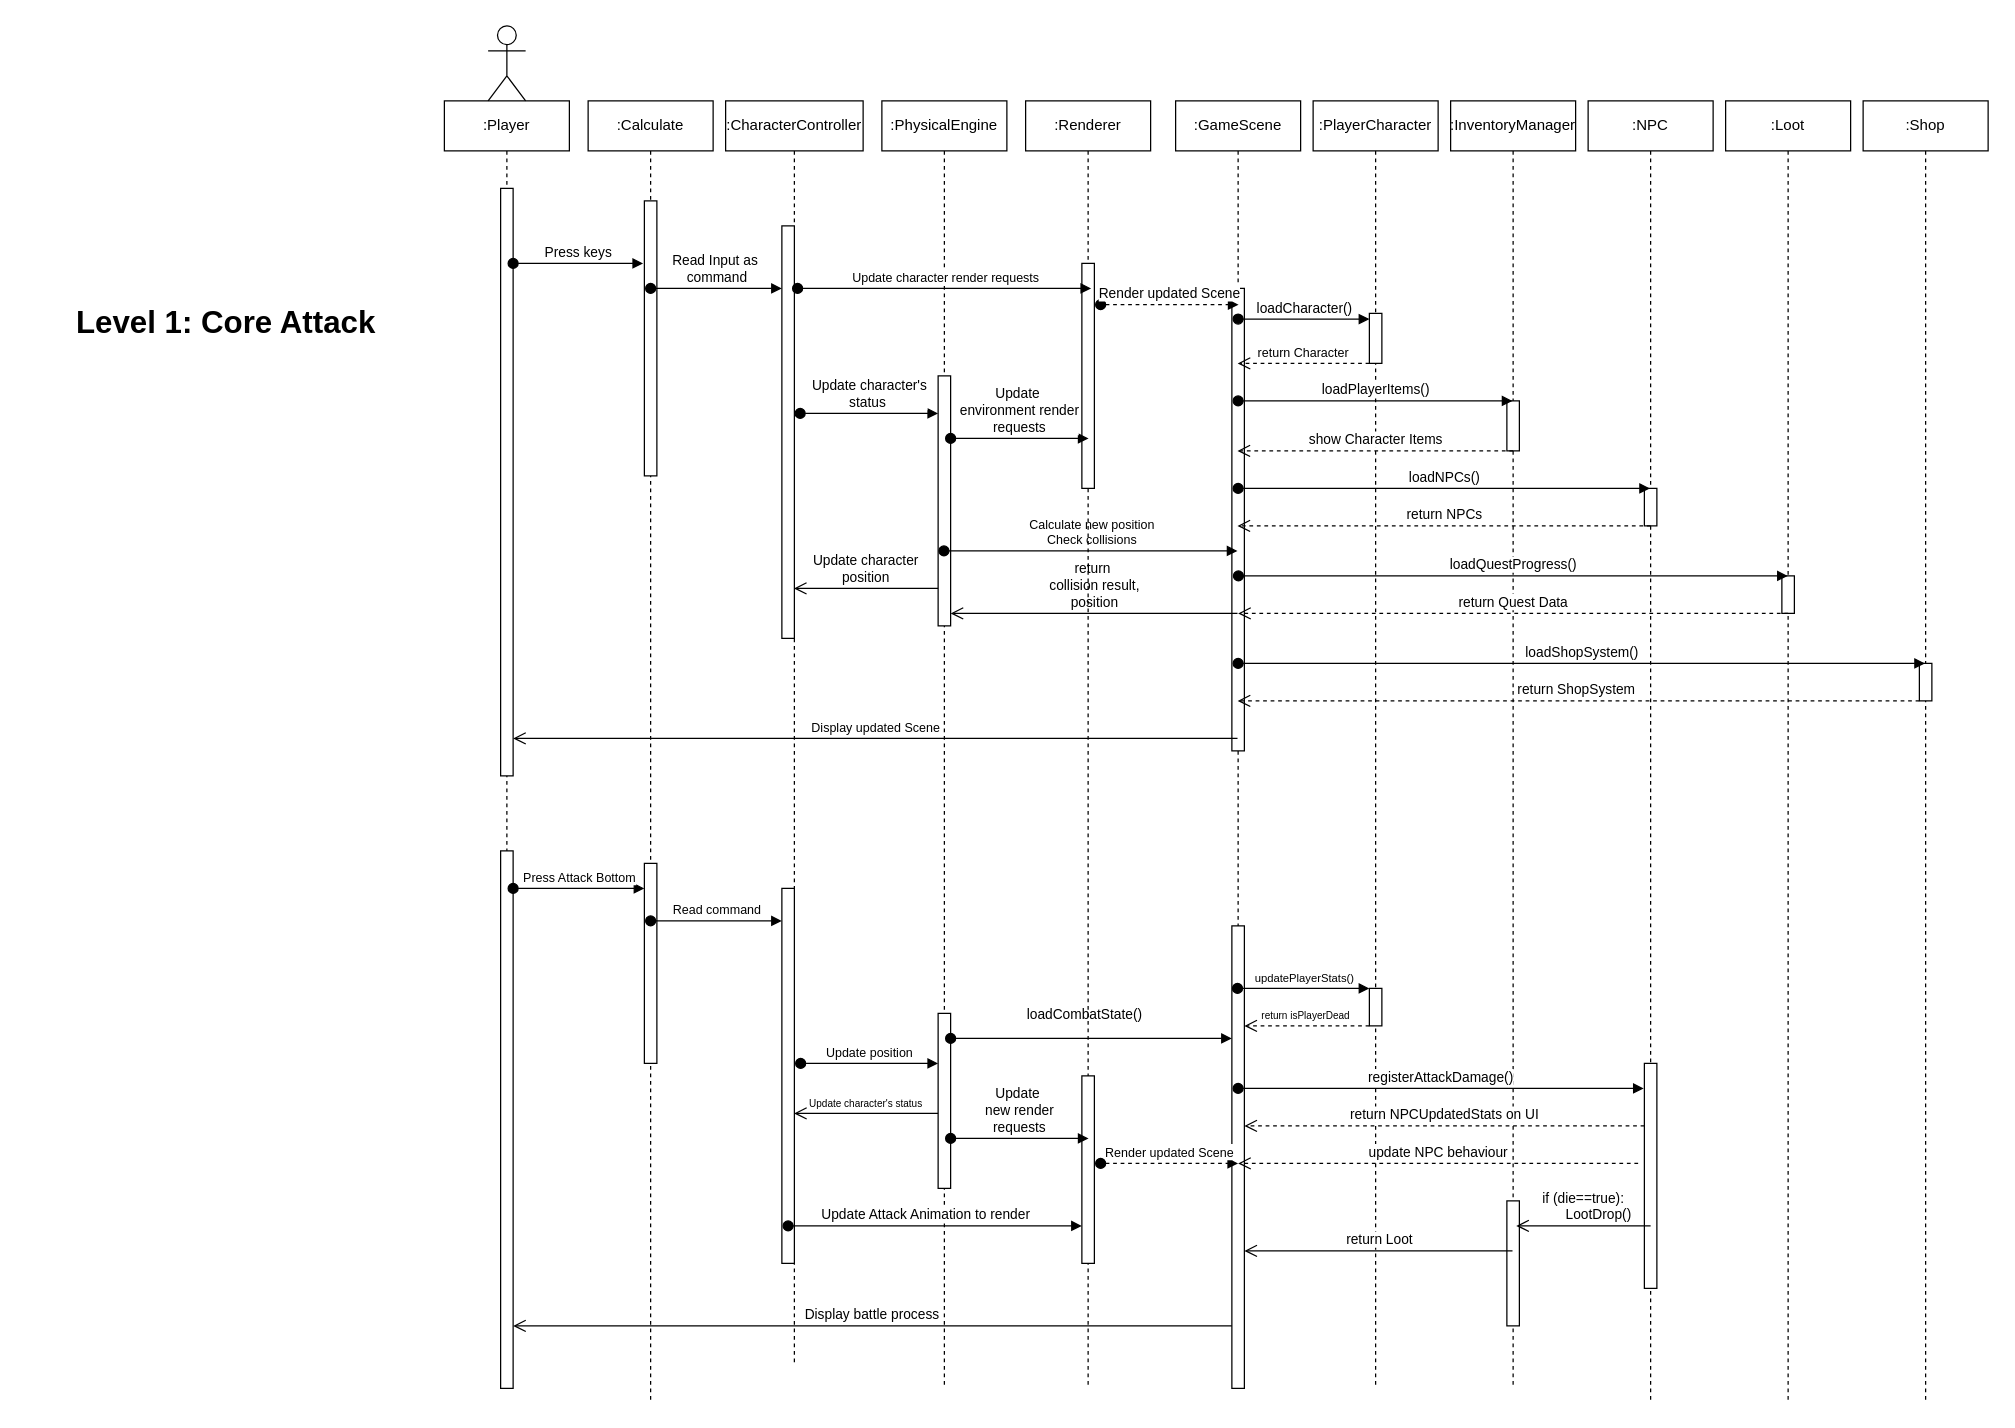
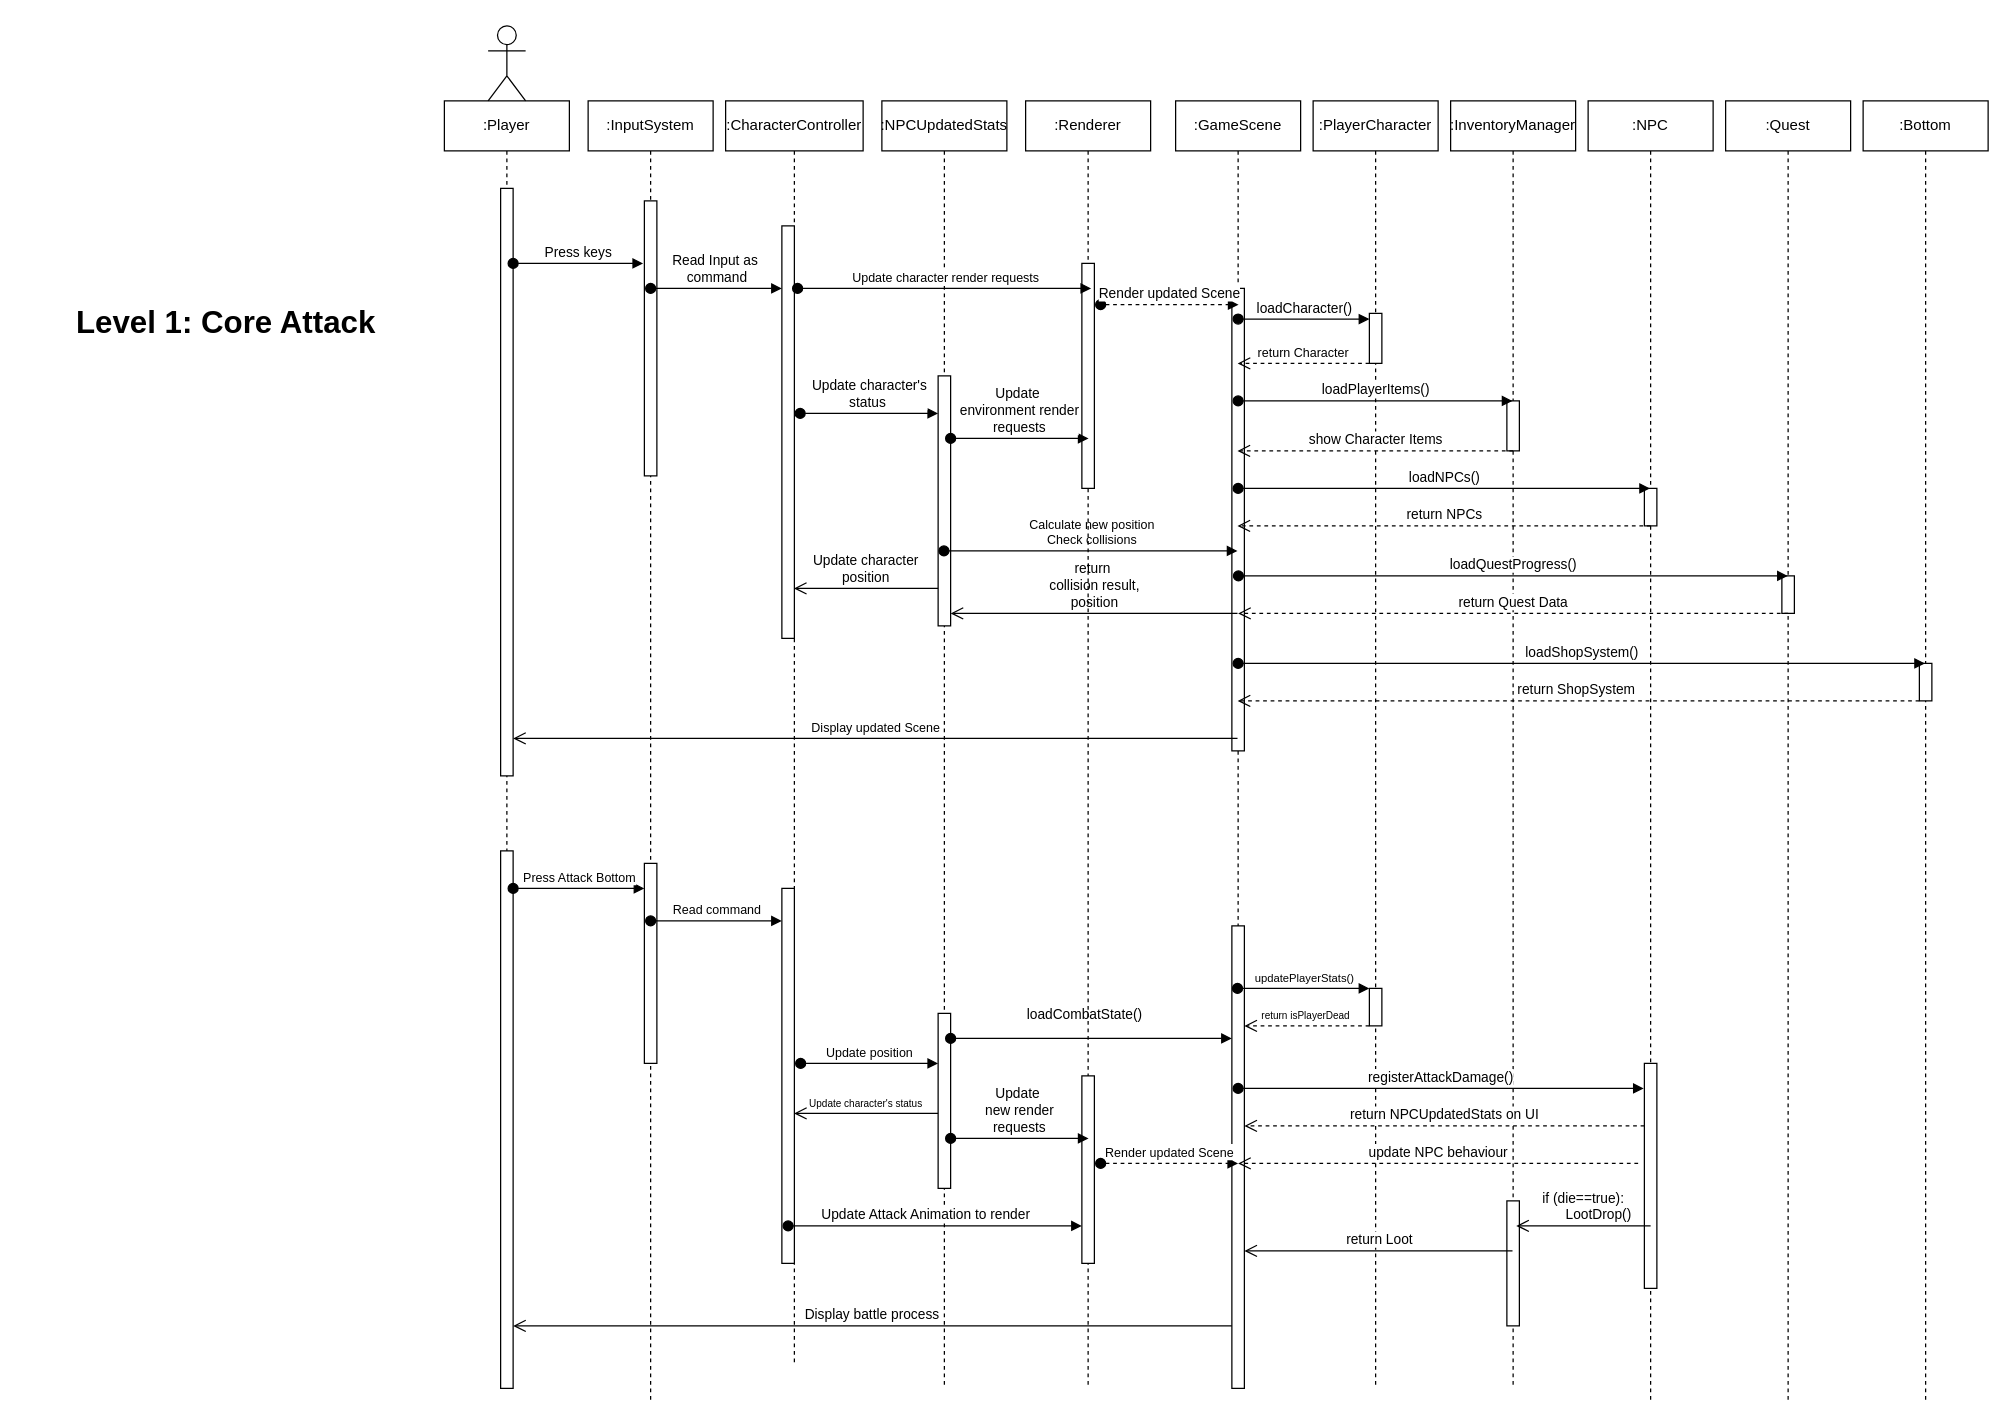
- <mxCell id="5" value=":Calculate" style="shape=umlLifeline;perimeter=lifelinePerimeter;whiteSpace=wrap;html=1;container=0;dropTarget=0;collapsible=0;recursiveResize=0;outlineConnect=0;portConstraint=eastwest;newEdgeStyle={&quot;edgeStyle&quot;:&quot;elbowEdgeStyle&quot;,&quot;elbow&quot;:&quot;vertical&quot;,&quot;curved&quot;:0,&quot;rounded&quot;:0};" parent="1" vertex="1"><mxGeometry x="470" y="80" width="100" height="1040" as="geometry" /></mxCell>
+ <mxCell id="5" value=":InputSystem" style="shape=umlLifeline;perimeter=lifelinePerimeter;whiteSpace=wrap;html=1;container=0;dropTarget=0;collapsible=0;recursiveResize=0;outlineConnect=0;portConstraint=eastwest;newEdgeStyle={&quot;edgeStyle&quot;:&quot;elbowEdgeStyle&quot;,&quot;elbow&quot;:&quot;vertical&quot;,&quot;curved&quot;:0,&quot;rounded&quot;:0};" parent="1" vertex="1"><mxGeometry x="470" y="80" width="100" height="1040" as="geometry" /></mxCell>
- <mxCell id="12" value=":PhysicalEngine" style="shape=umlLifeline;perimeter=lifelinePerimeter;whiteSpace=wrap;html=1;container=0;dropTarget=0;collapsible=0;recursiveResize=0;outlineConnect=0;portConstraint=eastwest;newEdgeStyle={&quot;edgeStyle&quot;:&quot;elbowEdgeStyle&quot;,&quot;elbow&quot;:&quot;vertical&quot;,&quot;curved&quot;:0,&quot;rounded&quot;:0};" parent="1" vertex="1"><mxGeometry x="705" y="80" width="100" height="1030" as="geometry" /></mxCell>
+ <mxCell id="12" value=":NPCUpdatedStats" style="shape=umlLifeline;perimeter=lifelinePerimeter;whiteSpace=wrap;html=1;container=0;dropTarget=0;collapsible=0;recursiveResize=0;outlineConnect=0;portConstraint=eastwest;newEdgeStyle={&quot;edgeStyle&quot;:&quot;elbowEdgeStyle&quot;,&quot;elbow&quot;:&quot;vertical&quot;,&quot;curved&quot;:0,&quot;rounded&quot;:0};" parent="1" vertex="1"><mxGeometry x="705" y="80" width="100" height="1030" as="geometry" /></mxCell>
- <mxCell id="28" value=":Loot" style="shape=umlLifeline;perimeter=lifelinePerimeter;whiteSpace=wrap;html=1;container=0;dropTarget=0;collapsible=0;recursiveResize=0;outlineConnect=0;portConstraint=eastwest;newEdgeStyle={&quot;edgeStyle&quot;:&quot;elbowEdgeStyle&quot;,&quot;elbow&quot;:&quot;vertical&quot;,&quot;curved&quot;:0,&quot;rounded&quot;:0};" parent="1" vertex="1"><mxGeometry x="1380" y="80" width="100" height="1040" as="geometry" /></mxCell>
+ <mxCell id="28" value=":Quest" style="shape=umlLifeline;perimeter=lifelinePerimeter;whiteSpace=wrap;html=1;container=0;dropTarget=0;collapsible=0;recursiveResize=0;outlineConnect=0;portConstraint=eastwest;newEdgeStyle={&quot;edgeStyle&quot;:&quot;elbowEdgeStyle&quot;,&quot;elbow&quot;:&quot;vertical&quot;,&quot;curved&quot;:0,&quot;rounded&quot;:0};" parent="1" vertex="1"><mxGeometry x="1380" y="80" width="100" height="1040" as="geometry" /></mxCell>
- <mxCell id="30" value=":Shop" style="shape=umlLifeline;perimeter=lifelinePerimeter;whiteSpace=wrap;html=1;container=0;dropTarget=0;collapsible=0;recursiveResize=0;outlineConnect=0;portConstraint=eastwest;newEdgeStyle={&quot;edgeStyle&quot;:&quot;elbowEdgeStyle&quot;,&quot;elbow&quot;:&quot;vertical&quot;,&quot;curved&quot;:0,&quot;rounded&quot;:0};" parent="1" vertex="1"><mxGeometry x="1490" y="80" width="100" height="1040" as="geometry" /></mxCell>
+ <mxCell id="30" value=":Bottom" style="shape=umlLifeline;perimeter=lifelinePerimeter;whiteSpace=wrap;html=1;container=0;dropTarget=0;collapsible=0;recursiveResize=0;outlineConnect=0;portConstraint=eastwest;newEdgeStyle={&quot;edgeStyle&quot;:&quot;elbowEdgeStyle&quot;,&quot;elbow&quot;:&quot;vertical&quot;,&quot;curved&quot;:0,&quot;rounded&quot;:0};" parent="1" vertex="1"><mxGeometry x="1490" y="80" width="100" height="1040" as="geometry" /></mxCell>
